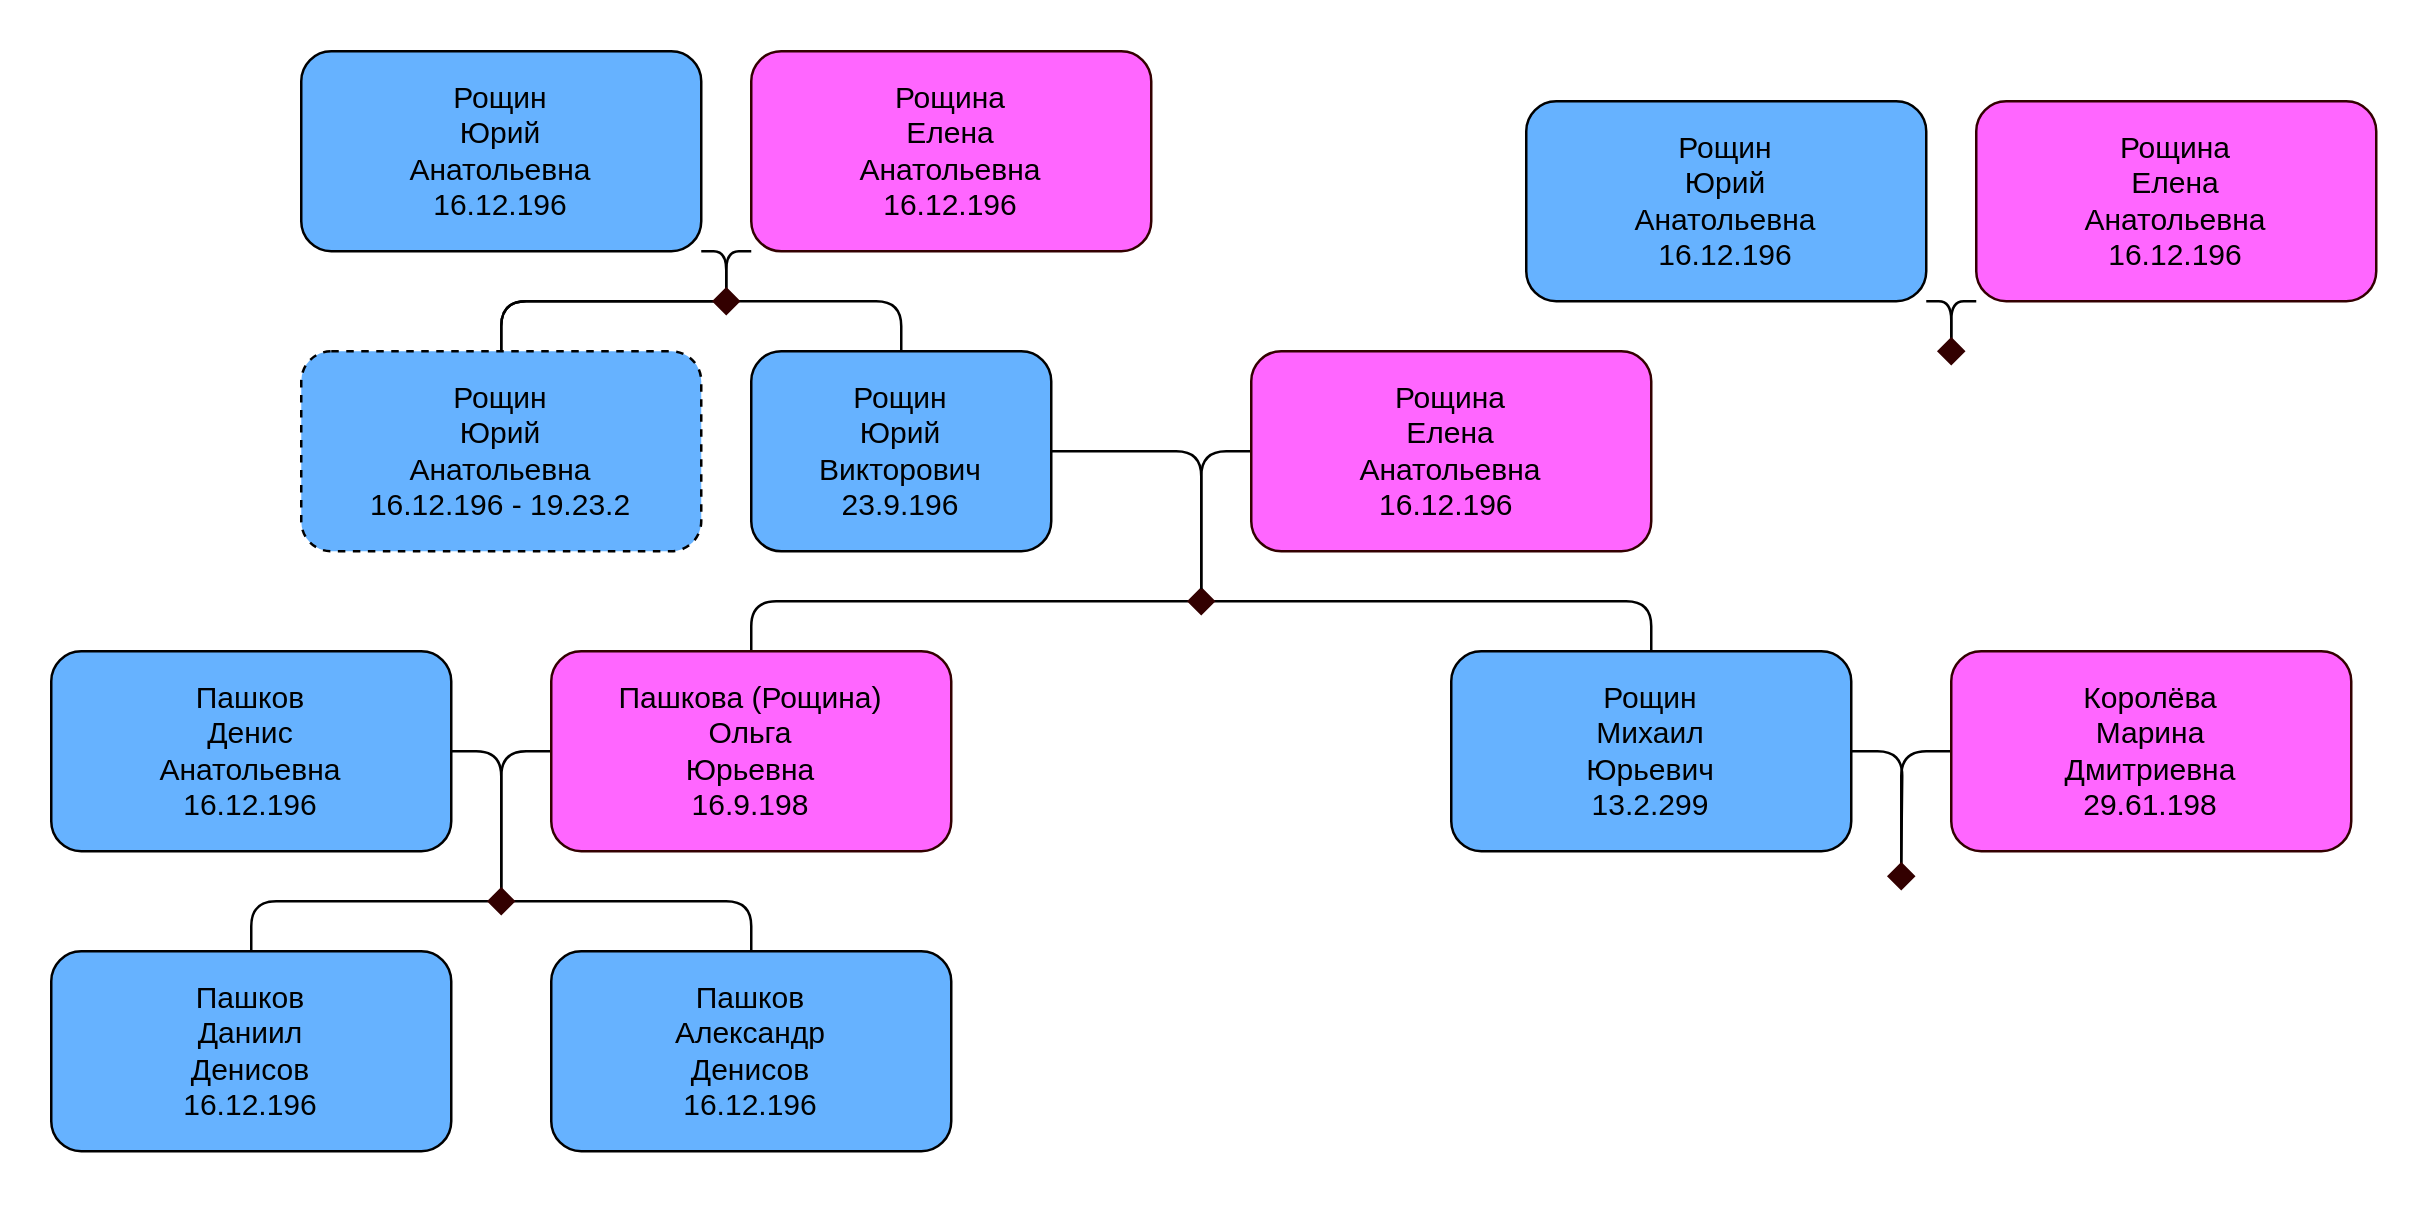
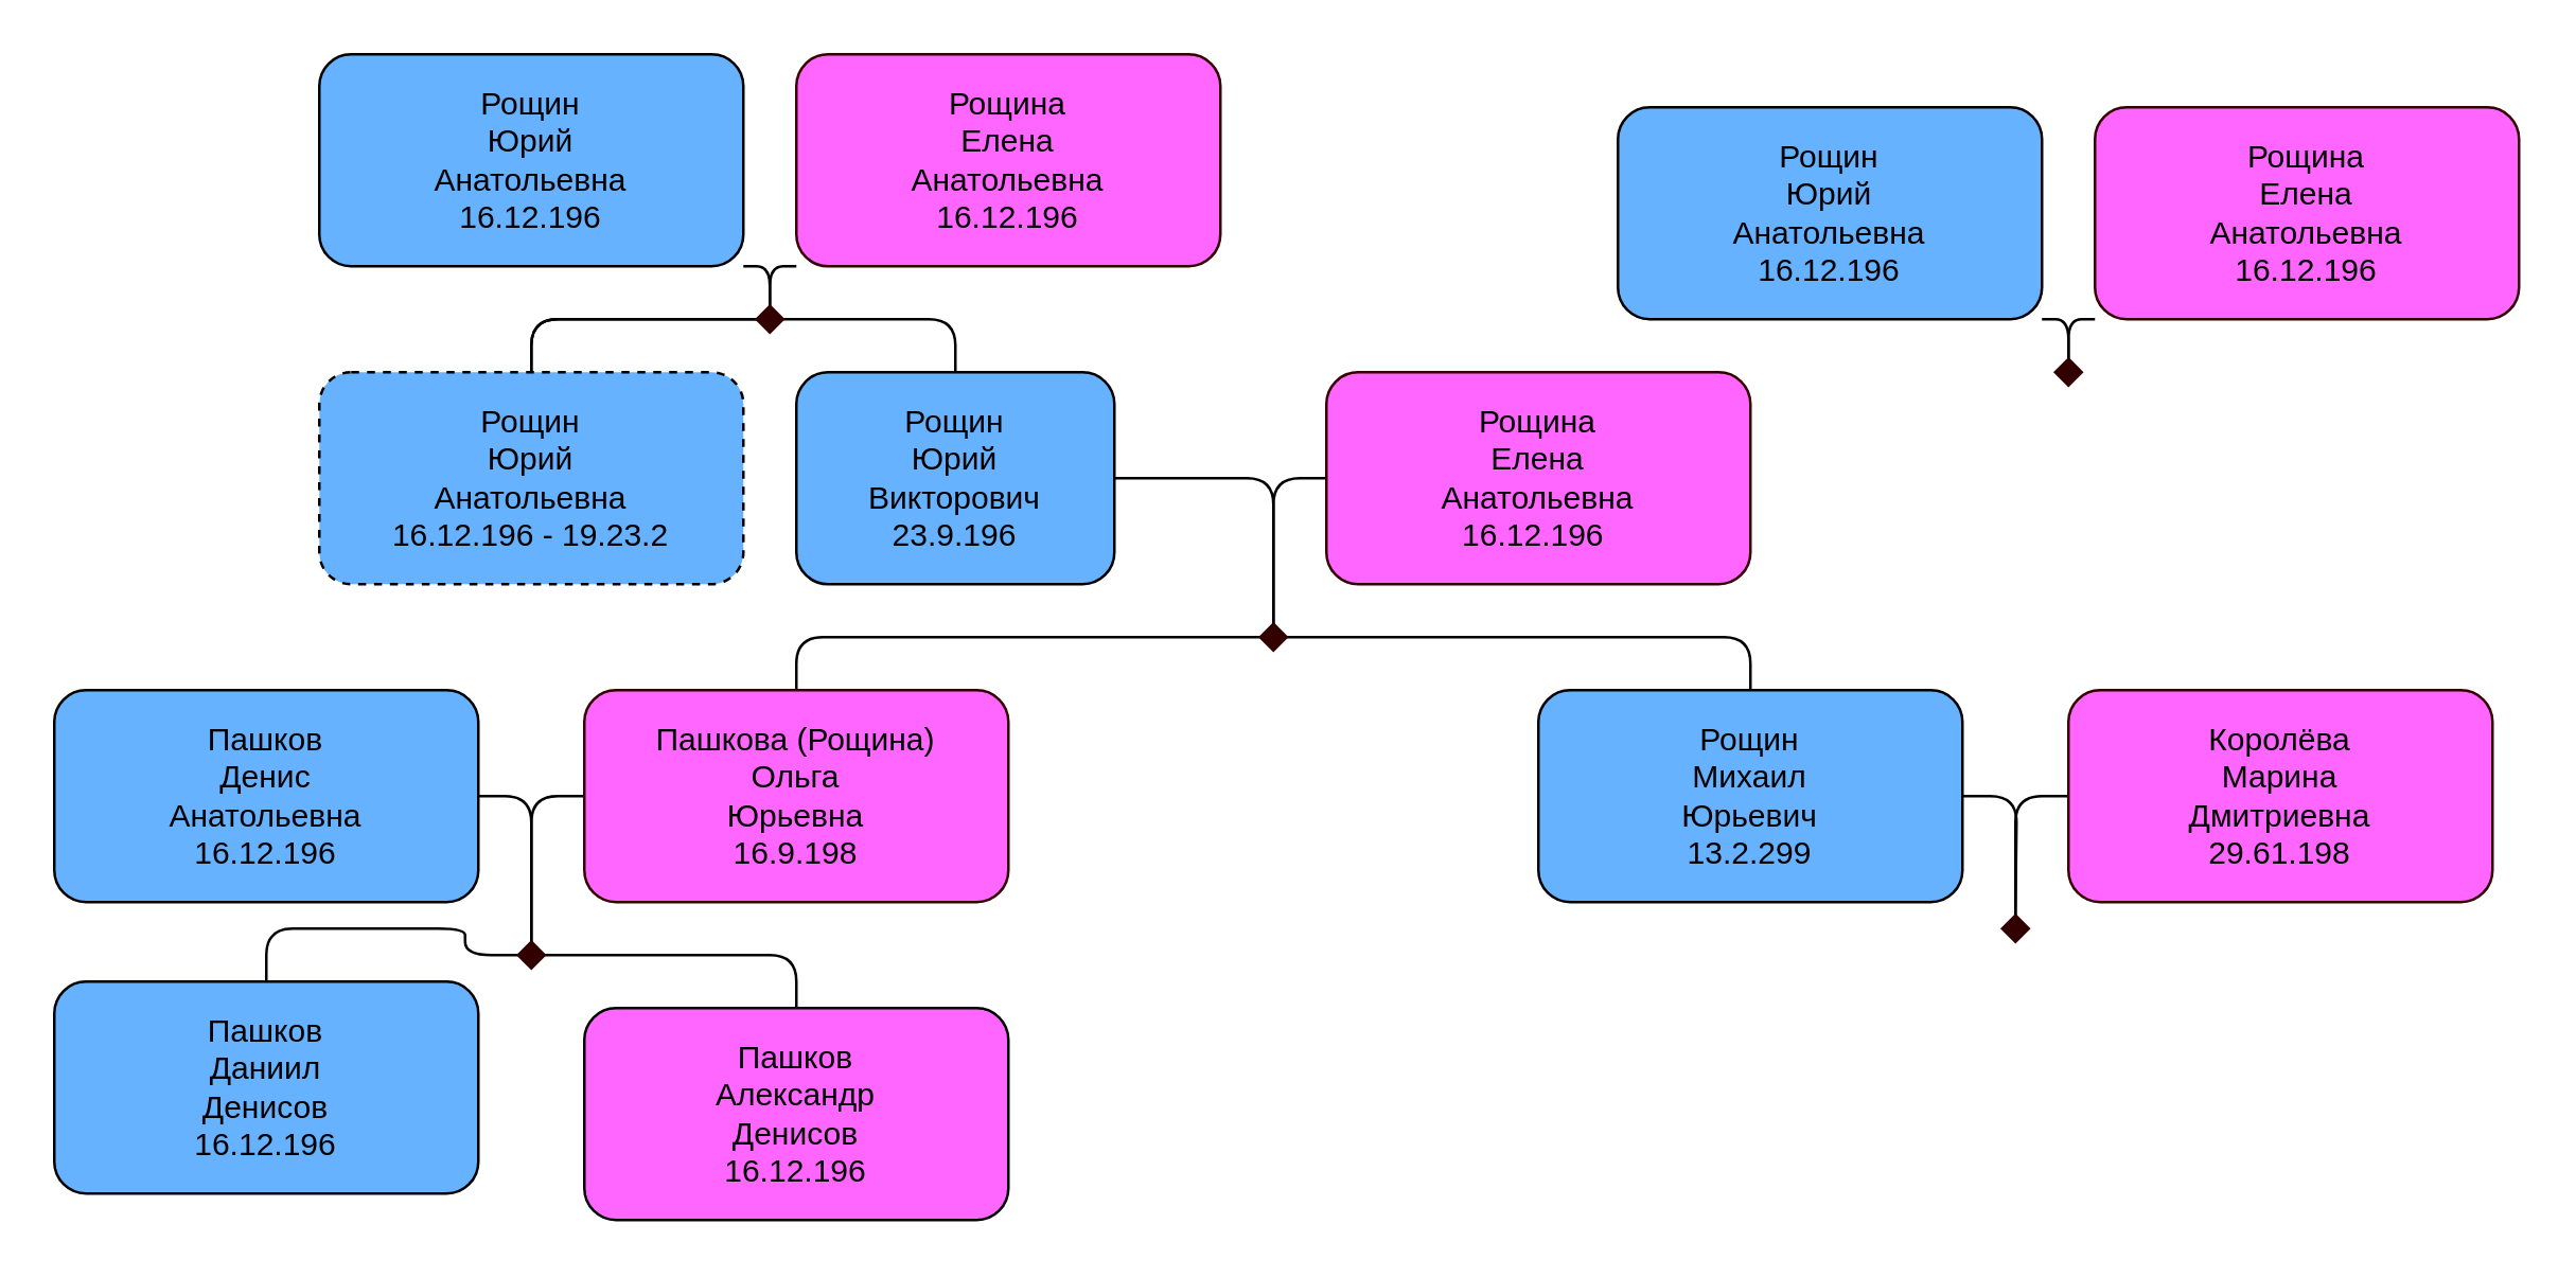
- <mxCell id="18" value="Пашков&lt;br&gt;Даниил&lt;br&gt;Денисов&lt;br&gt;16.12.196" style="rounded=1;whiteSpace=wrap;html=1;strokeColor=default;fontColor=#000000;fillColor=#66B2FF;" vertex="1" parent="1"><mxGeometry x="20" y="380" width="160" height="80" as="geometry" /></mxCell>
+ <mxCell id="18" value="Пашков&lt;br&gt;Даниил&lt;br&gt;Денисов&lt;br&gt;16.12.196" style="rounded=1;whiteSpace=wrap;html=1;strokeColor=default;fontColor=#000000;fillColor=#66B2FF;" vertex="1" parent="1"><mxGeometry x="20" y="370" width="160" height="80" as="geometry" /></mxCell>
- <mxCell id="22" value="Пашков&lt;br&gt;Александр&lt;br&gt;Денисов&lt;br&gt;16.12.196" style="rounded=1;whiteSpace=wrap;html=1;strokeColor=default;fontColor=#000000;fillColor=#66B2FF;" vertex="1" parent="1"><mxGeometry x="220" y="380" width="160" height="80" as="geometry" /></mxCell>
+ <mxCell id="22" value="Пашков&lt;br&gt;Александр&lt;br&gt;Денисов&lt;br&gt;16.12.196" style="rounded=1;whiteSpace=wrap;html=1;strokeColor=default;fontColor=#000000;fillColor=#ff66ff;" vertex="1" parent="1"><mxGeometry x="220" y="380" width="160" height="80" as="geometry" /></mxCell>
